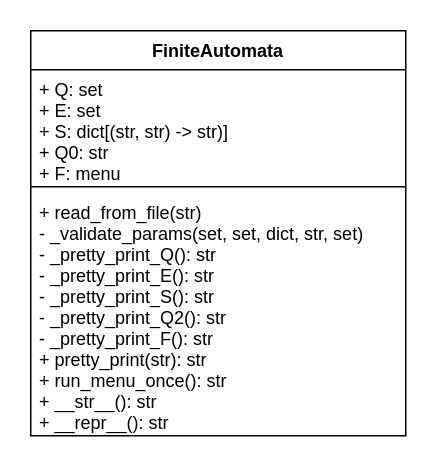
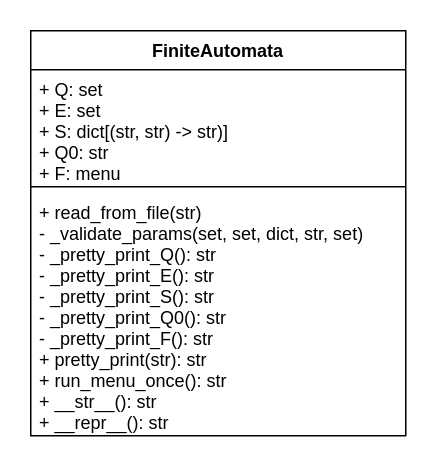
- <mxCell id="5" value="+ read_from_file(str)&#10;- _validate_params(set, set, dict, str, set)&#10;- _pretty_print_Q(): str&#10;- _pretty_print_E(): str&#10;- _pretty_print_S(): str&#10;- _pretty_print_Q2(): str&#10;- _pretty_print_F(): str&#10;+ pretty_print(str): str&#10;+ run_menu_once(): str&#10;+ __str__(): str&#10;+ __repr__(): str&#10;" style="text;strokeColor=none;fillColor=none;align=left;verticalAlign=top;spacingLeft=4;spacingRight=4;overflow=hidden;rotatable=0;points=[[0,0.5],[1,0.5]];portConstraint=eastwest;" vertex="1" parent="2"><mxGeometry y="108" width="250" height="162" as="geometry" /></mxCell>
+ <mxCell id="5" value="+ read_from_file(str)&#10;- _validate_params(set, set, dict, str, set)&#10;- _pretty_print_Q(): str&#10;- _pretty_print_E(): str&#10;- _pretty_print_S(): str&#10;- _pretty_print_Q0(): str&#10;- _pretty_print_F(): str&#10;+ pretty_print(str): str&#10;+ run_menu_once(): str&#10;+ __str__(): str&#10;+ __repr__(): str&#10;" style="text;strokeColor=none;fillColor=none;align=left;verticalAlign=top;spacingLeft=4;spacingRight=4;overflow=hidden;rotatable=0;points=[[0,0.5],[1,0.5]];portConstraint=eastwest;" vertex="1" parent="2"><mxGeometry y="108" width="250" height="162" as="geometry" /></mxCell>
